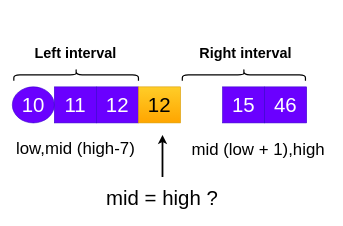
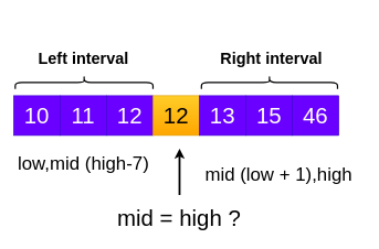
- <mxCell id="3" value="&lt;font style=&quot;font-size: 34px&quot;&gt;10&lt;/font&gt;" style="ellipse;whiteSpace=wrap;html=1;fillColor=#6a00ff;fontColor=#ffffff;strokeColor=#3700CC;" vertex="1" parent="2"><mxGeometry width="70" height="60" as="geometry" /></mxCell>
+ <mxCell id="3" value="&lt;font style=&quot;font-size: 34px&quot;&gt;10&lt;/font&gt;" style="rounded=0;whiteSpace=wrap;html=1;fillColor=#6a00ff;fontColor=#ffffff;strokeColor=#3700CC;" vertex="1" parent="2"><mxGeometry width="70" height="60" as="geometry" /></mxCell>
+ <mxCell id="7" value="&lt;font style=&quot;font-size: 34px&quot;&gt;13&lt;/font&gt;" style="rounded=0;whiteSpace=wrap;html=1;fillColor=#6a00ff;fontColor=#ffffff;strokeColor=#3700CC;" vertex="1" parent="2"><mxGeometry x="280" width="70" height="60" as="geometry" /></mxCell>
- <mxCell id="17" value="mid (low + 1),high" style="text;html=1;align=center;verticalAlign=middle;resizable=0;points=[];autosize=1;strokeColor=none;fillColor=none;fontSize=28;" vertex="1" parent="1"><mxGeometry x="309" y="227.75" width="240" height="40" as="geometry" /></mxCell>
+ <mxCell id="17" value="mid (low + 1),high" style="text;html=1;align=center;verticalAlign=middle;resizable=0;points=[];autosize=1;strokeColor=none;fillColor=none;fontSize=28;" vertex="1" parent="1"><mxGeometry x="299" y="242.75" width="240" height="40" as="geometry" /></mxCell>
